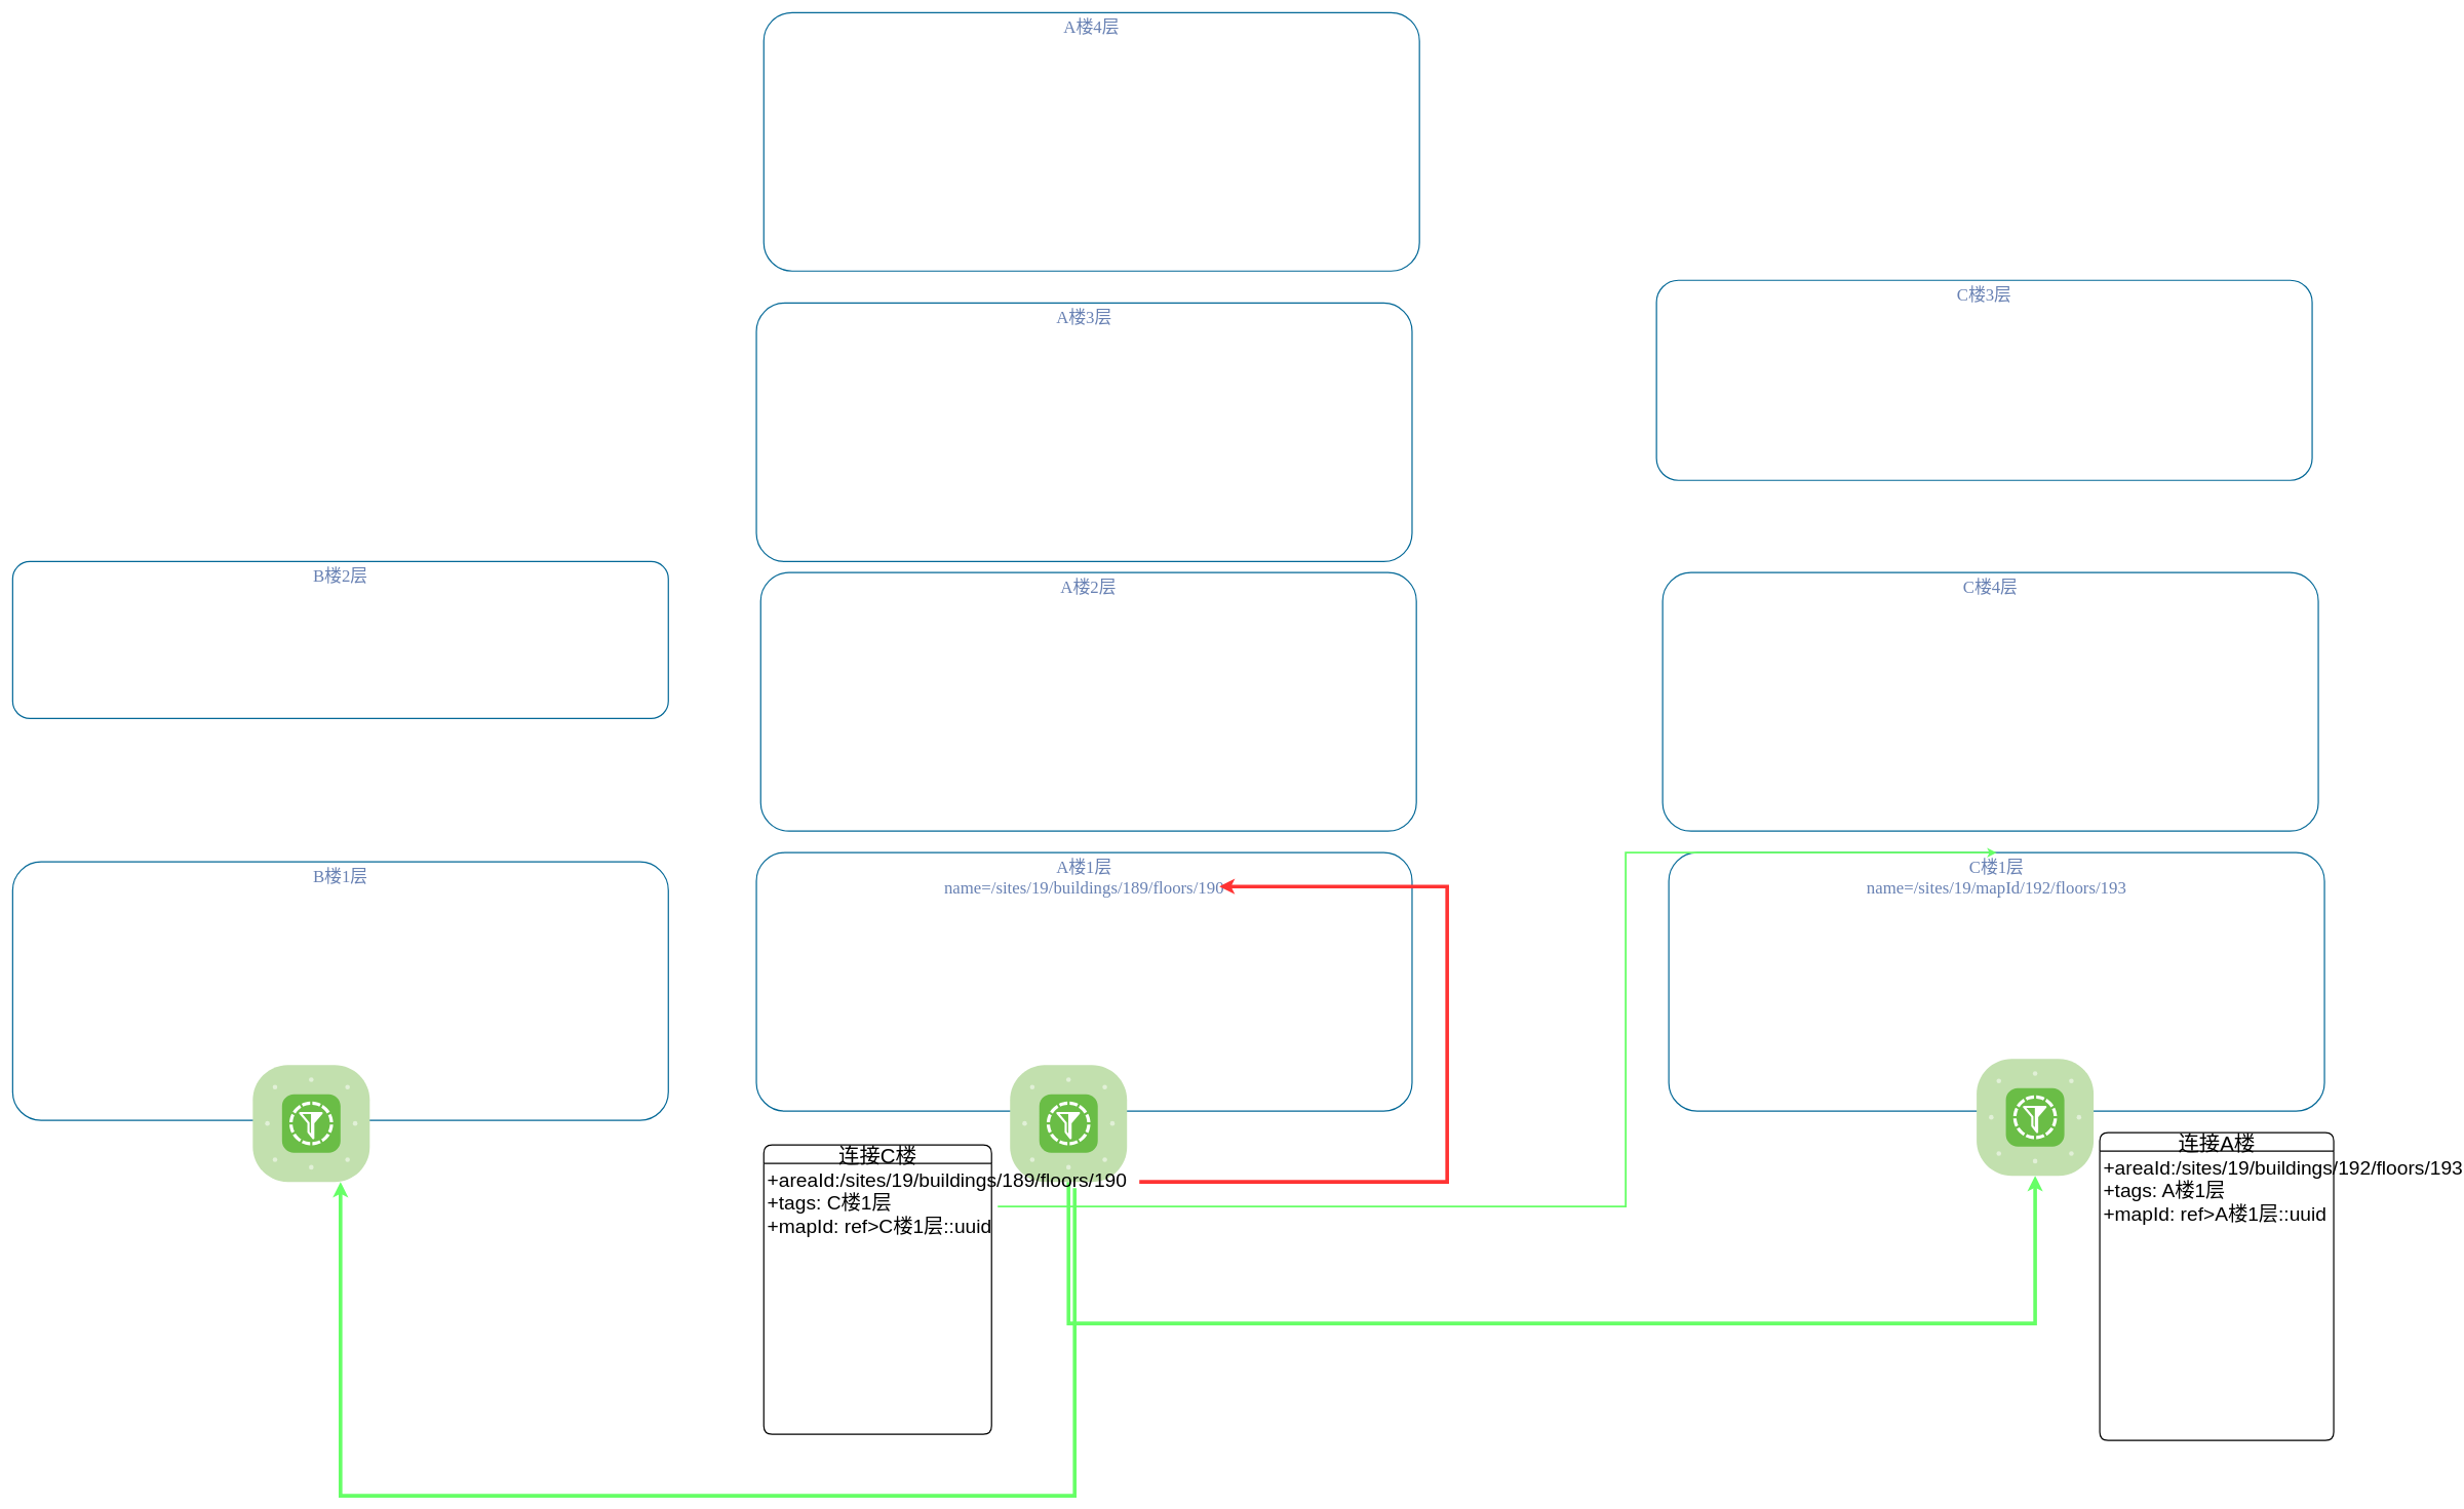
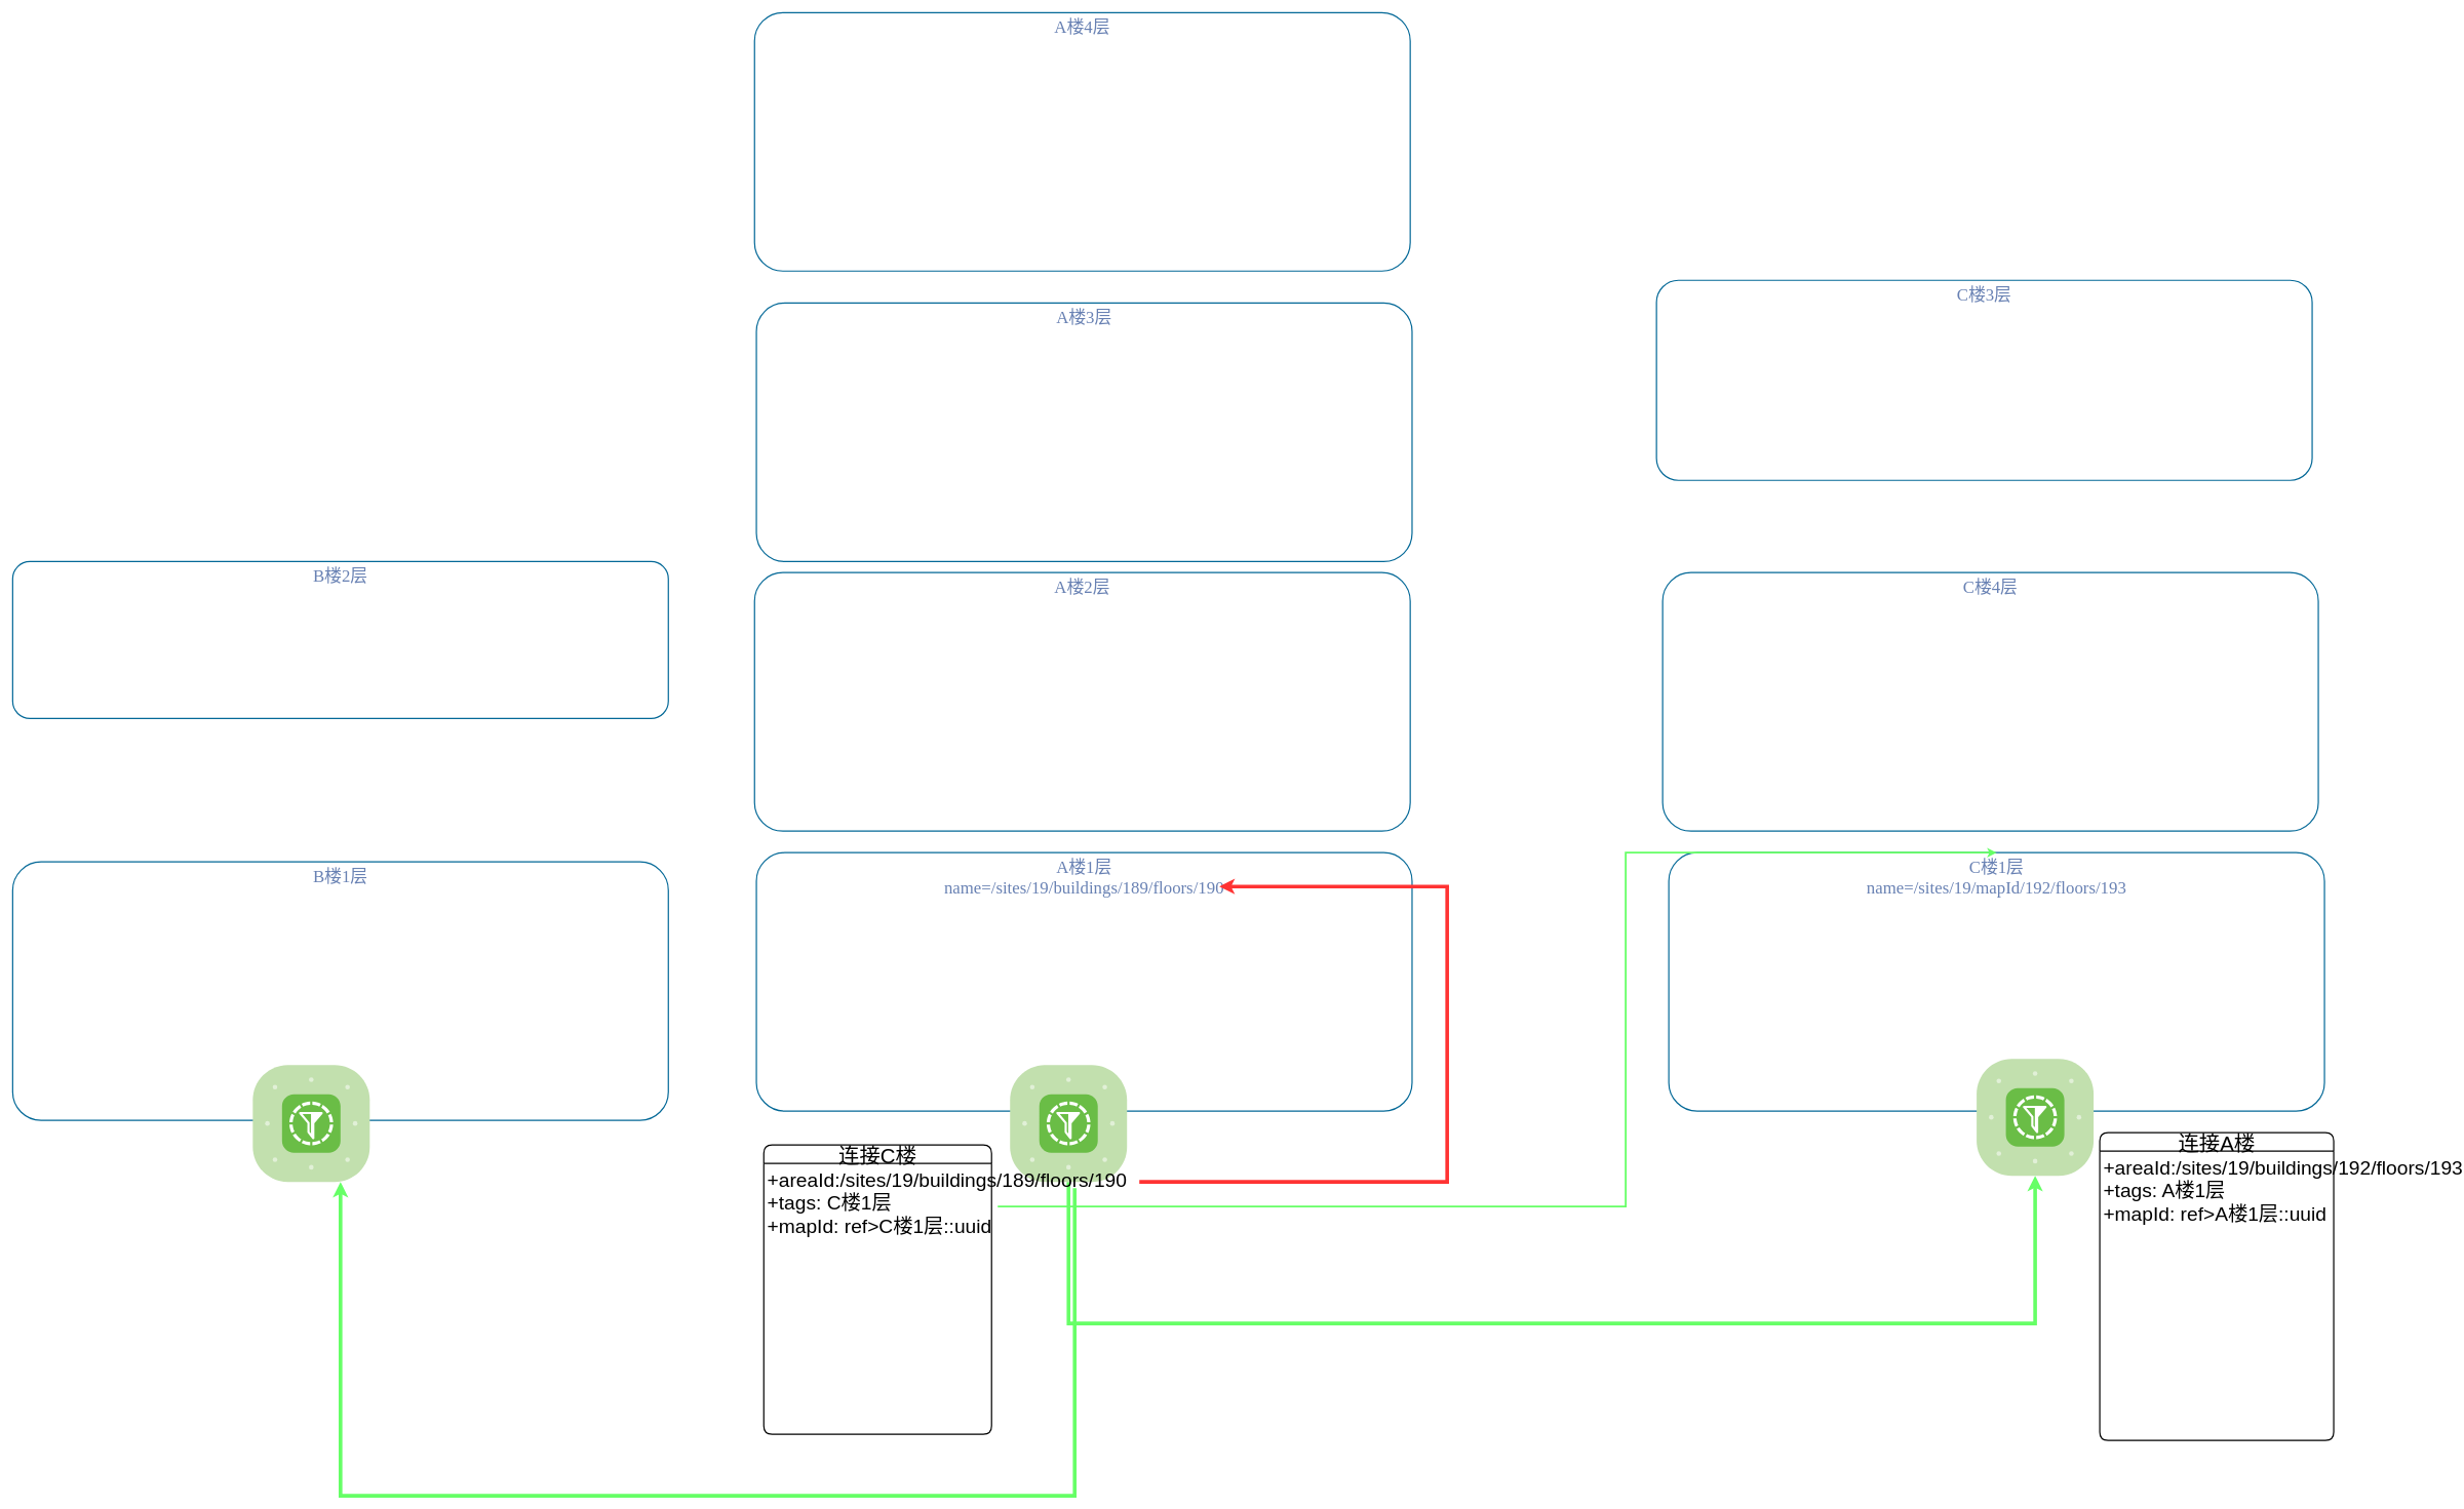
- <mxCell id="5" value="A楼4层" style="rounded=1;whiteSpace=wrap;html=1;shadow=0;comic=0;strokeColor=#036897;strokeWidth=2;fillColor=none;fontFamily=Verdana;fontSize=28;fontColor=#6881B3;align=center;arcSize=11;verticalAlign=top;" parent="1" vertex="1"><mxGeometry x="1240" y="20" width="1065" height="420" as="geometry" /></mxCell>
+ <mxCell id="5" value="A楼4层" style="rounded=1;whiteSpace=wrap;html=1;shadow=0;comic=0;strokeColor=#036897;strokeWidth=2;fillColor=none;fontFamily=Verdana;fontSize=28;fontColor=#6881B3;align=center;arcSize=11;verticalAlign=top;" parent="1" vertex="1"><mxGeometry x="1225" y="20" width="1065" height="420" as="geometry" /></mxCell>
- <mxCell id="3" value="A楼2层" style="rounded=1;whiteSpace=wrap;html=1;shadow=0;comic=0;strokeColor=#036897;strokeWidth=2;fillColor=none;fontFamily=Verdana;fontSize=28;fontColor=#6881B3;align=center;arcSize=11;verticalAlign=top;" parent="1" vertex="1"><mxGeometry x="1235" y="930" width="1065" height="420" as="geometry" /></mxCell>
+ <mxCell id="3" value="A楼2层" style="rounded=1;whiteSpace=wrap;html=1;shadow=0;comic=0;strokeColor=#036897;strokeWidth=2;fillColor=none;fontFamily=Verdana;fontSize=28;fontColor=#6881B3;align=center;arcSize=11;verticalAlign=top;" parent="1" vertex="1"><mxGeometry x="1225" y="930" width="1065" height="420" as="geometry" /></mxCell>
